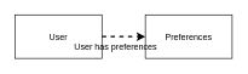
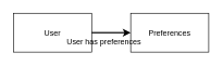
- <mxCell id="4" style="edgeStyle=orthogonalEdgeStyle;rounded=1;strokeColor=#000000;strokeWidth=2;dashed=1;" parent="1" source="2" target="3" edge="1"><mxGeometry relative="1" as="geometry" /></mxCell>
+ <mxCell id="4" style="edgeStyle=orthogonalEdgeStyle;rounded=1;strokeColor=#000000;strokeWidth=2;" parent="1" source="2" target="3" edge="1"><mxGeometry relative="1" as="geometry" /></mxCell>
